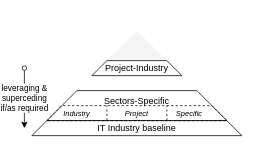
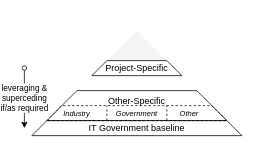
- <mxCell id="3" value="Project-Industry" style="shape=trapezoid;perimeter=trapezoidPerimeter;whiteSpace=wrap;html=1;fixedSize=1;" vertex="1" parent="1"><mxGeometry x="110" y="80" width="120" height="20" as="geometry" /></mxCell>
+ <mxCell id="3" value="Project-Specific" style="shape=trapezoid;perimeter=trapezoidPerimeter;whiteSpace=wrap;html=1;fixedSize=1;" vertex="1" parent="1"><mxGeometry x="110" y="80" width="120" height="20" as="geometry" /></mxCell>
- <mxCell id="4" value="Sectors-Specific" style="shape=trapezoid;perimeter=trapezoidPerimeter;whiteSpace=wrap;html=1;fixedSize=1;size=40;verticalAlign=top;" vertex="1" parent="1"><mxGeometry x="50" y="120" width="240" height="40" as="geometry" /></mxCell>
+ <mxCell id="4" value="Other-Specific" style="shape=trapezoid;perimeter=trapezoidPerimeter;whiteSpace=wrap;html=1;fixedSize=1;size=40;verticalAlign=top;" vertex="1" parent="1"><mxGeometry x="50" y="120" width="240" height="40" as="geometry" /></mxCell>
- <mxCell id="10" value="Project" style="text;html=1;strokeColor=none;fillColor=none;align=center;verticalAlign=middle;whiteSpace=wrap;rounded=0;dashed=1;fontStyle=2;fontSize=10;" vertex="1" parent="1"><mxGeometry x="140" y="140" width="60" height="20" as="geometry" /></mxCell>
+ <mxCell id="10" value="Government" style="text;html=1;strokeColor=none;fillColor=none;align=center;verticalAlign=middle;whiteSpace=wrap;rounded=0;dashed=1;fontStyle=2;fontSize=10;" vertex="1" parent="1"><mxGeometry x="140" y="140" width="60" height="20" as="geometry" /></mxCell>
- <mxCell id="12" value="Specific" style="text;html=1;strokeColor=none;fillColor=none;align=center;verticalAlign=middle;whiteSpace=wrap;rounded=0;dashed=1;fontStyle=2;fontSize=10;" vertex="1" parent="1"><mxGeometry x="210" y="140" width="60" height="20" as="geometry" /></mxCell>
+ <mxCell id="12" value="Other" style="text;html=1;strokeColor=none;fillColor=none;align=center;verticalAlign=middle;whiteSpace=wrap;rounded=0;dashed=1;fontStyle=2;fontSize=10;" vertex="1" parent="1"><mxGeometry x="210" y="140" width="60" height="20" as="geometry" /></mxCell>
- <mxCell id="5" value="IT Industry baseline" style="shape=trapezoid;perimeter=trapezoidPerimeter;whiteSpace=wrap;html=1;fixedSize=1;" vertex="1" parent="1"><mxGeometry x="30" y="160" width="280" height="20" as="geometry" /></mxCell>
+ <mxCell id="5" value="IT Government baseline" style="shape=trapezoid;perimeter=trapezoidPerimeter;whiteSpace=wrap;html=1;fixedSize=1;" vertex="1" parent="1"><mxGeometry x="30" y="160" width="280" height="20" as="geometry" /></mxCell>
